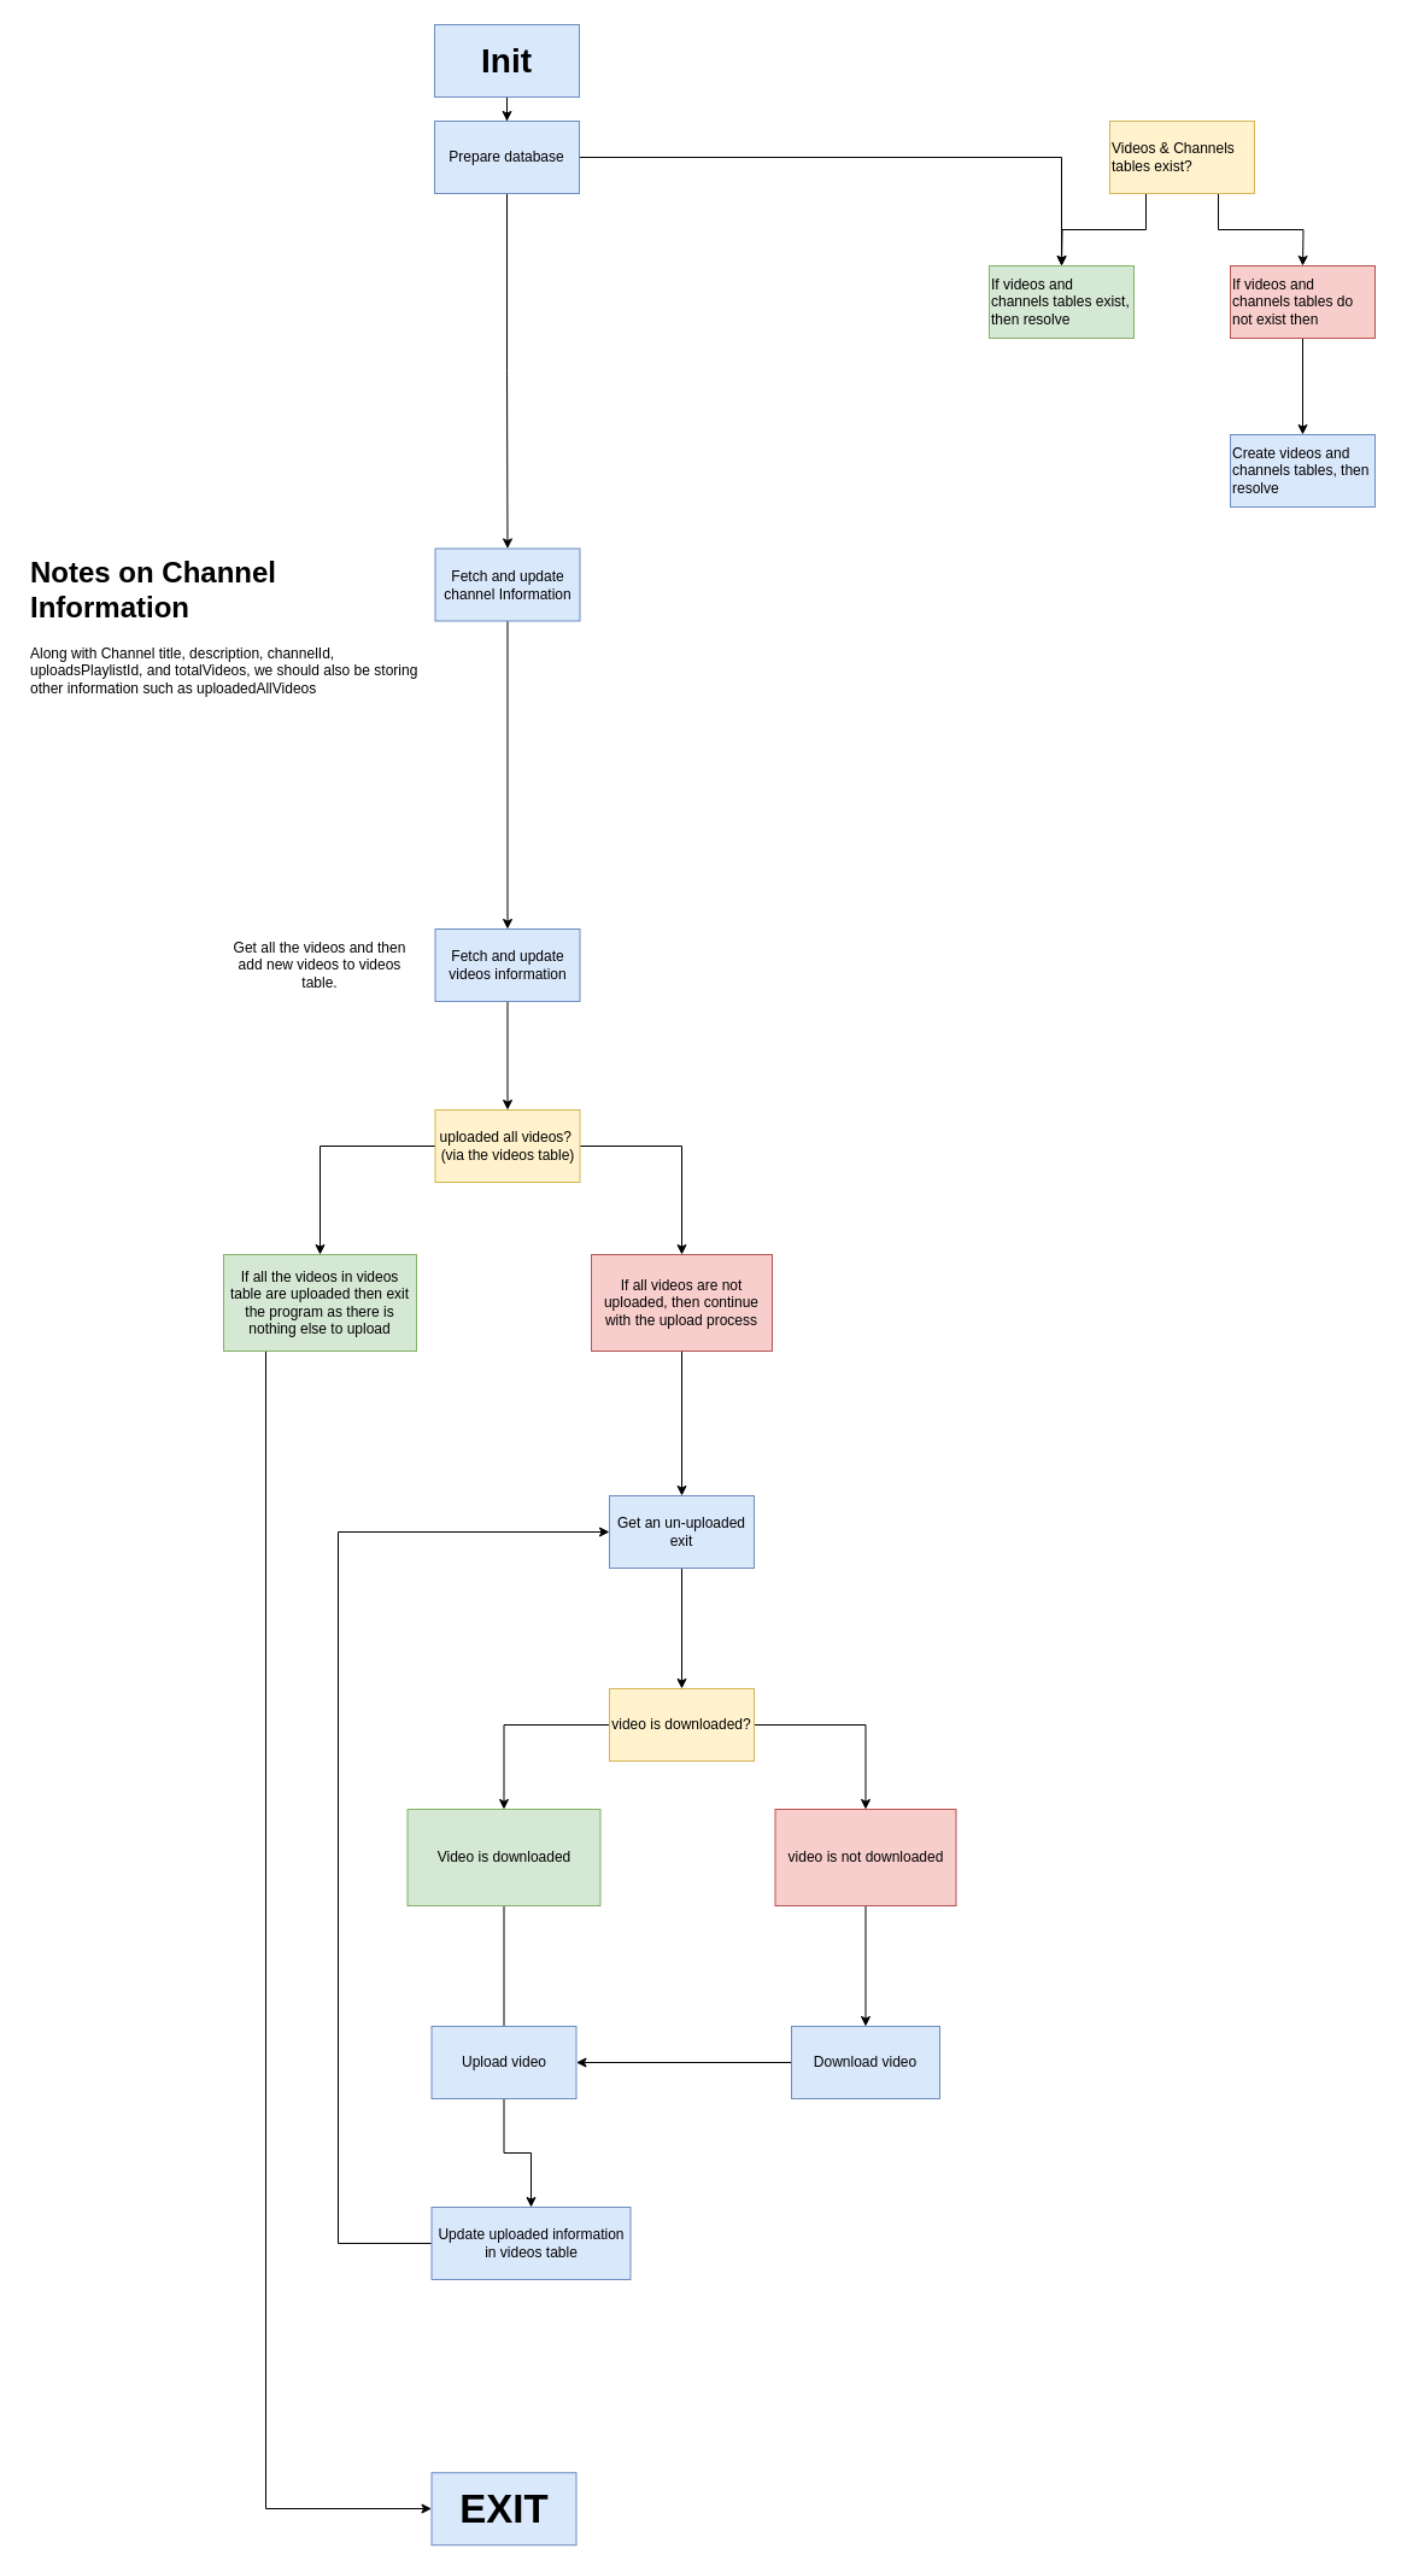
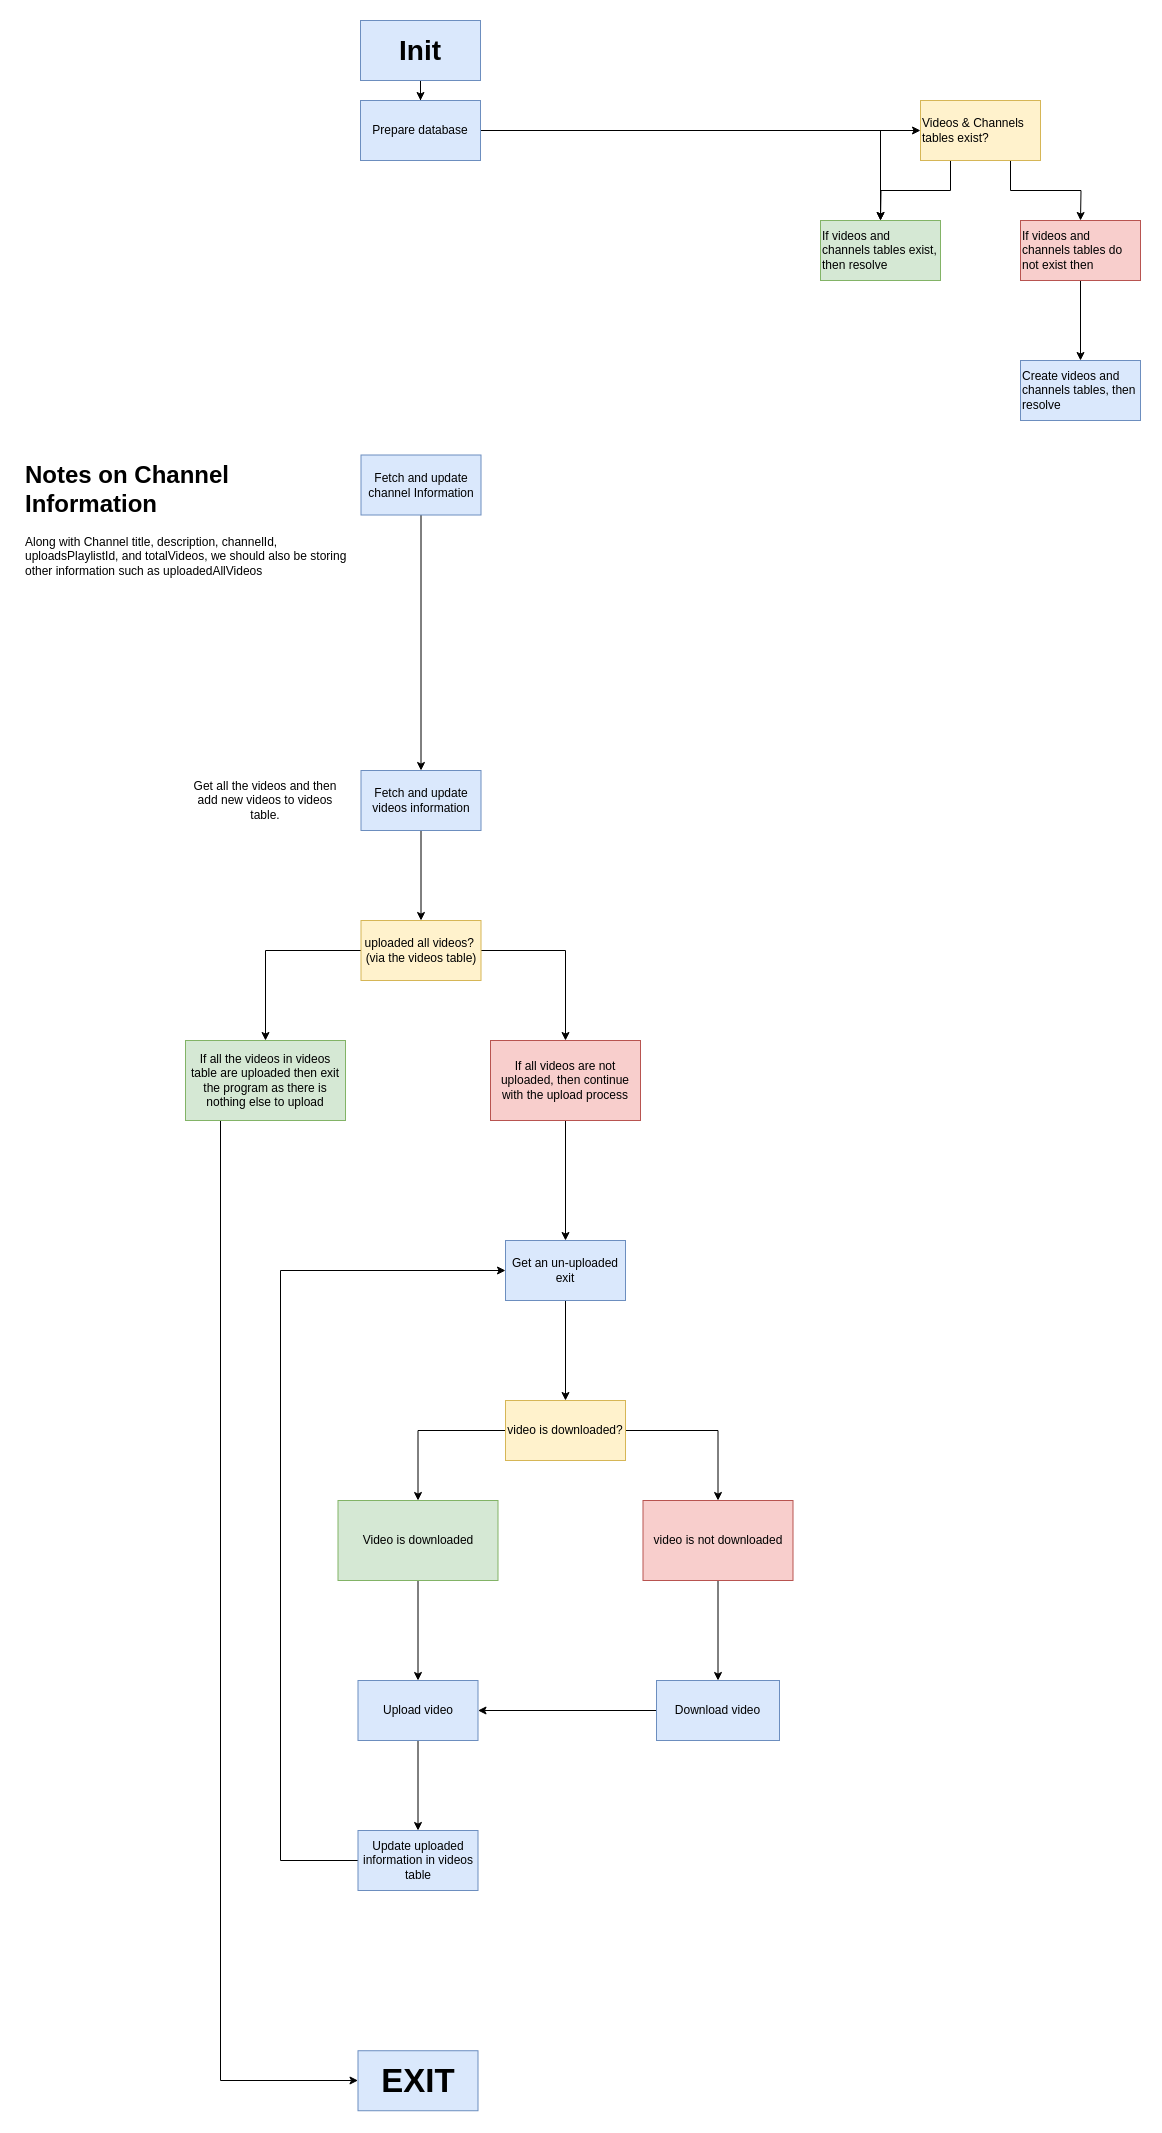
- <mxCell id="4" style="edgeStyle=orthogonalEdgeStyle;rounded=0;orthogonalLoop=1;jettySize=auto;html=1;" parent="1" source="6" target="15" edge="1"><mxGeometry relative="1" as="geometry"><mxPoint x="700" y="130.333" as="sourcePoint" /></mxGeometry></mxCell>
+ <mxCell id="4" style="edgeStyle=orthogonalEdgeStyle;rounded=0;orthogonalLoop=1;jettySize=auto;html=1;entryX=0;entryY=0.5;entryDx=0;entryDy=0;" parent="1" source="6" target="9" edge="1"><mxGeometry relative="1" as="geometry"><mxPoint x="700" y="130.333" as="sourcePoint" /></mxGeometry></mxCell>
- <mxCell id="30" style="edgeStyle=orthogonalEdgeStyle;rounded=0;orthogonalLoop=1;jettySize=auto;html=1;endArrow=none;" edge="1" parent="1" source="31" target="35"><mxGeometry relative="1" as="geometry" /></mxCell>
+ <mxCell id="30" style="edgeStyle=orthogonalEdgeStyle;rounded=0;orthogonalLoop=1;jettySize=auto;html=1;" edge="1" parent="1" source="31" target="35"><mxGeometry relative="1" as="geometry" /></mxCell>
- <mxCell id="39" value="Update uploaded information in videos table" style="rounded=0;whiteSpace=wrap;html=1;fillColor=#dae8fc;strokeColor=#6c8ebf;" vertex="1" parent="1"><mxGeometry x="357.5" y="1830" width="165" height="60" as="geometry" /></mxCell>
+ <mxCell id="39" value="Update uploaded information in videos table" style="rounded=0;whiteSpace=wrap;html=1;fillColor=#dae8fc;strokeColor=#6c8ebf;" vertex="1" parent="1"><mxGeometry x="357.5" y="1830" width="120" height="60" as="geometry" /></mxCell>
